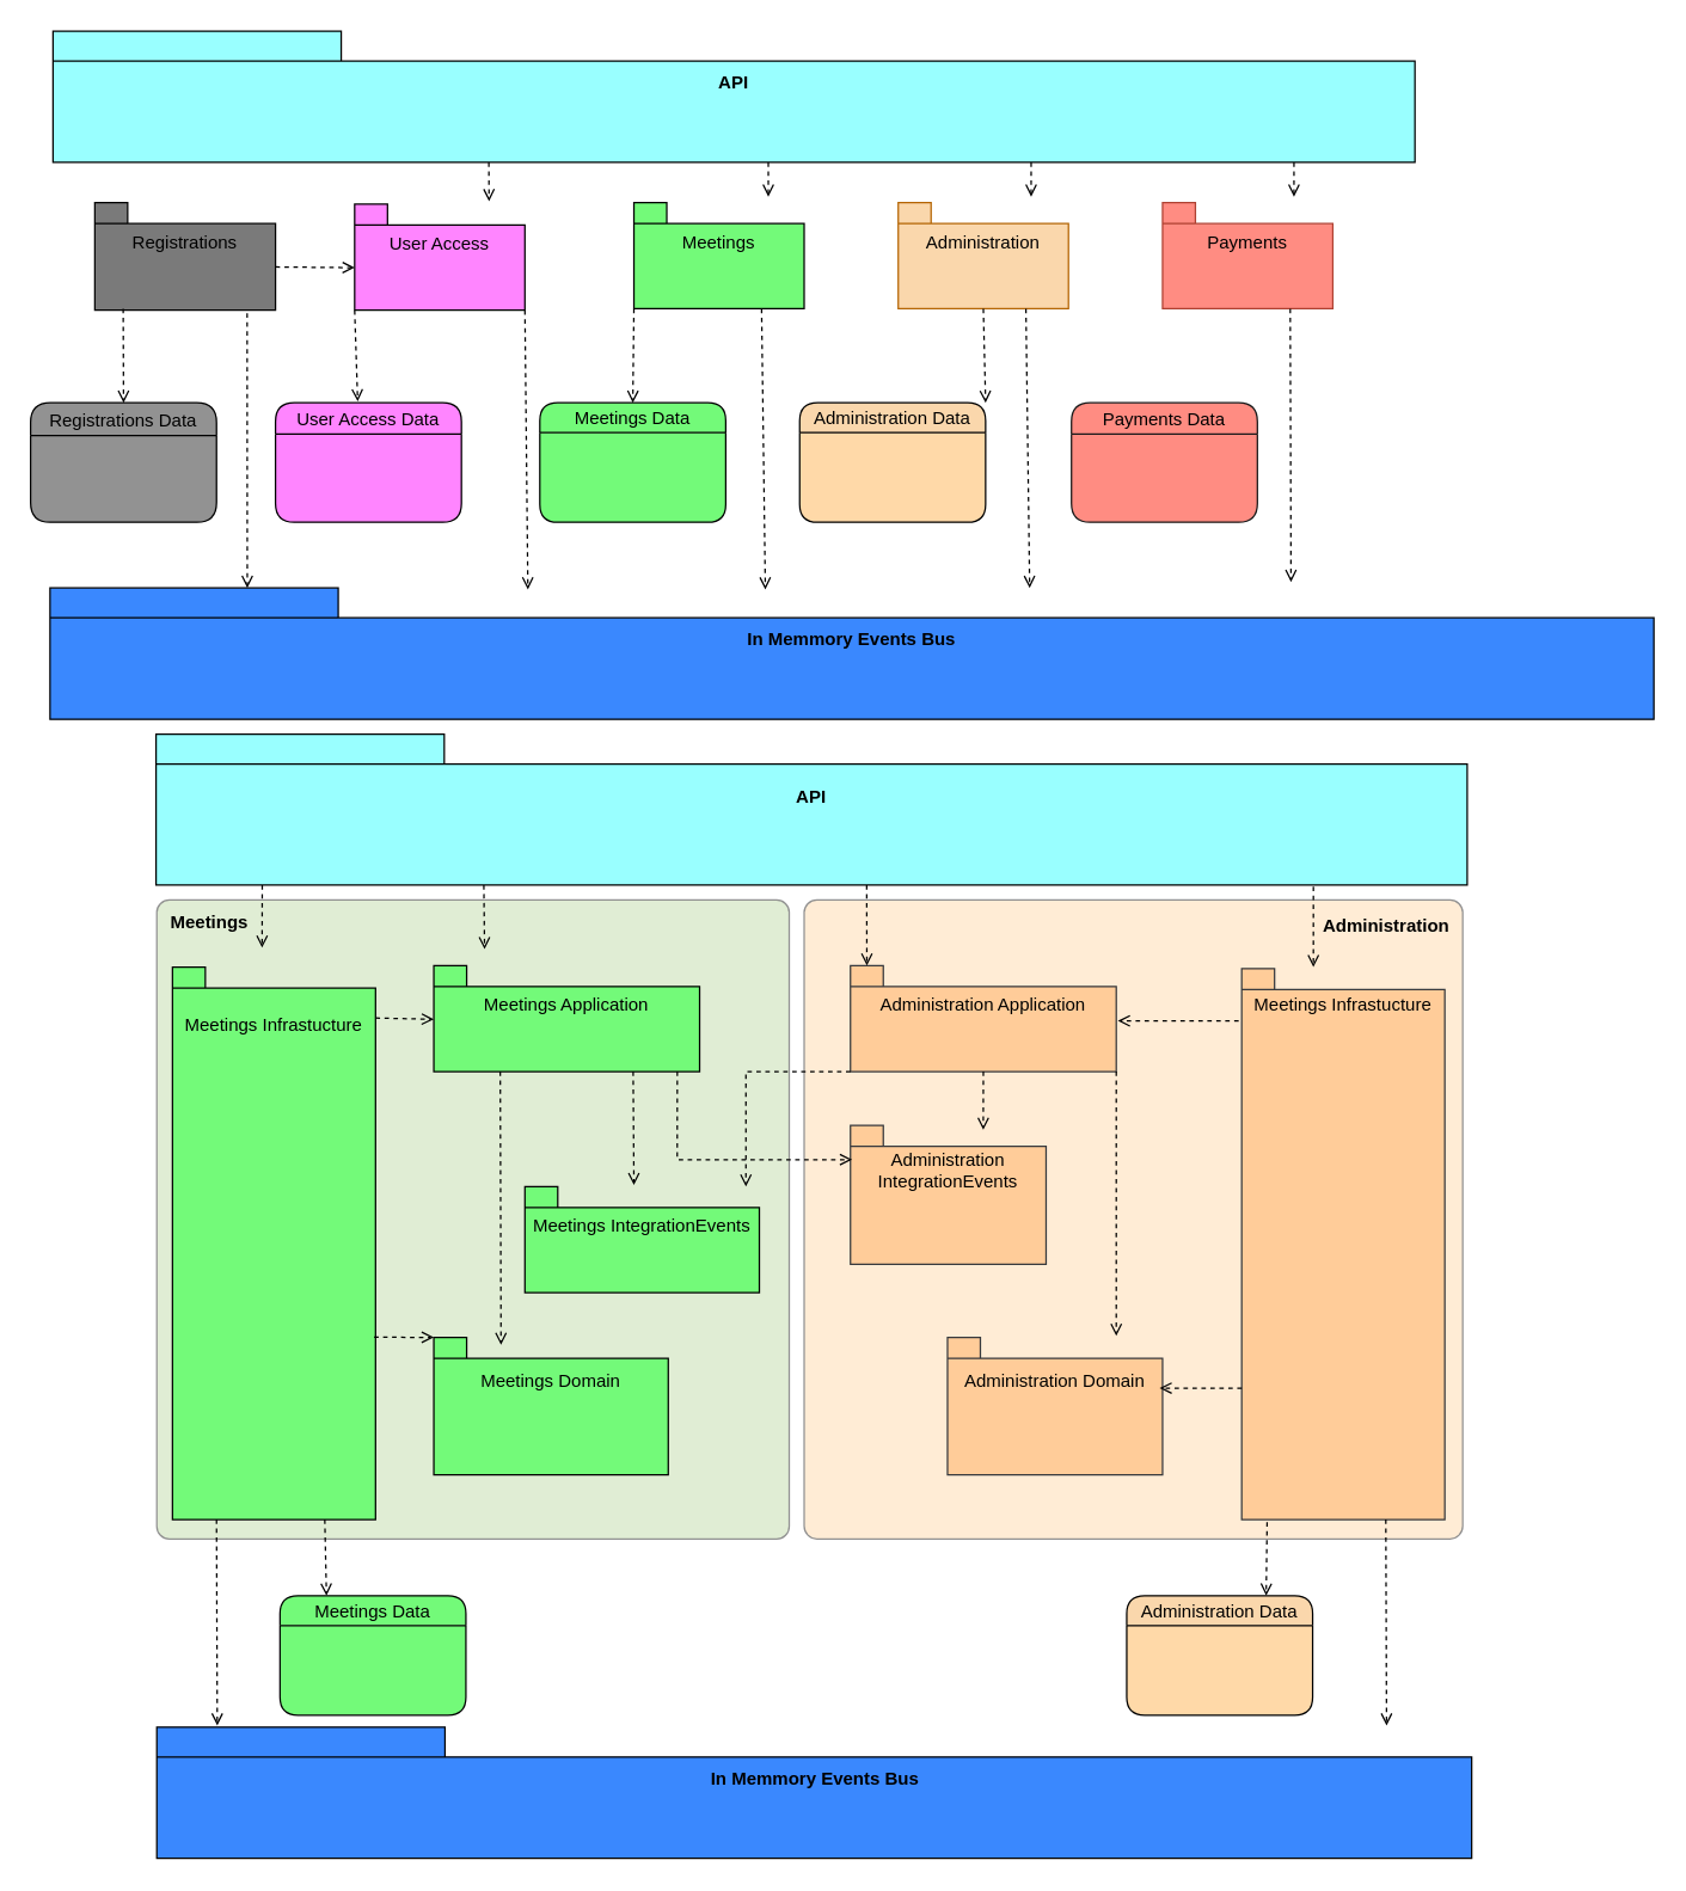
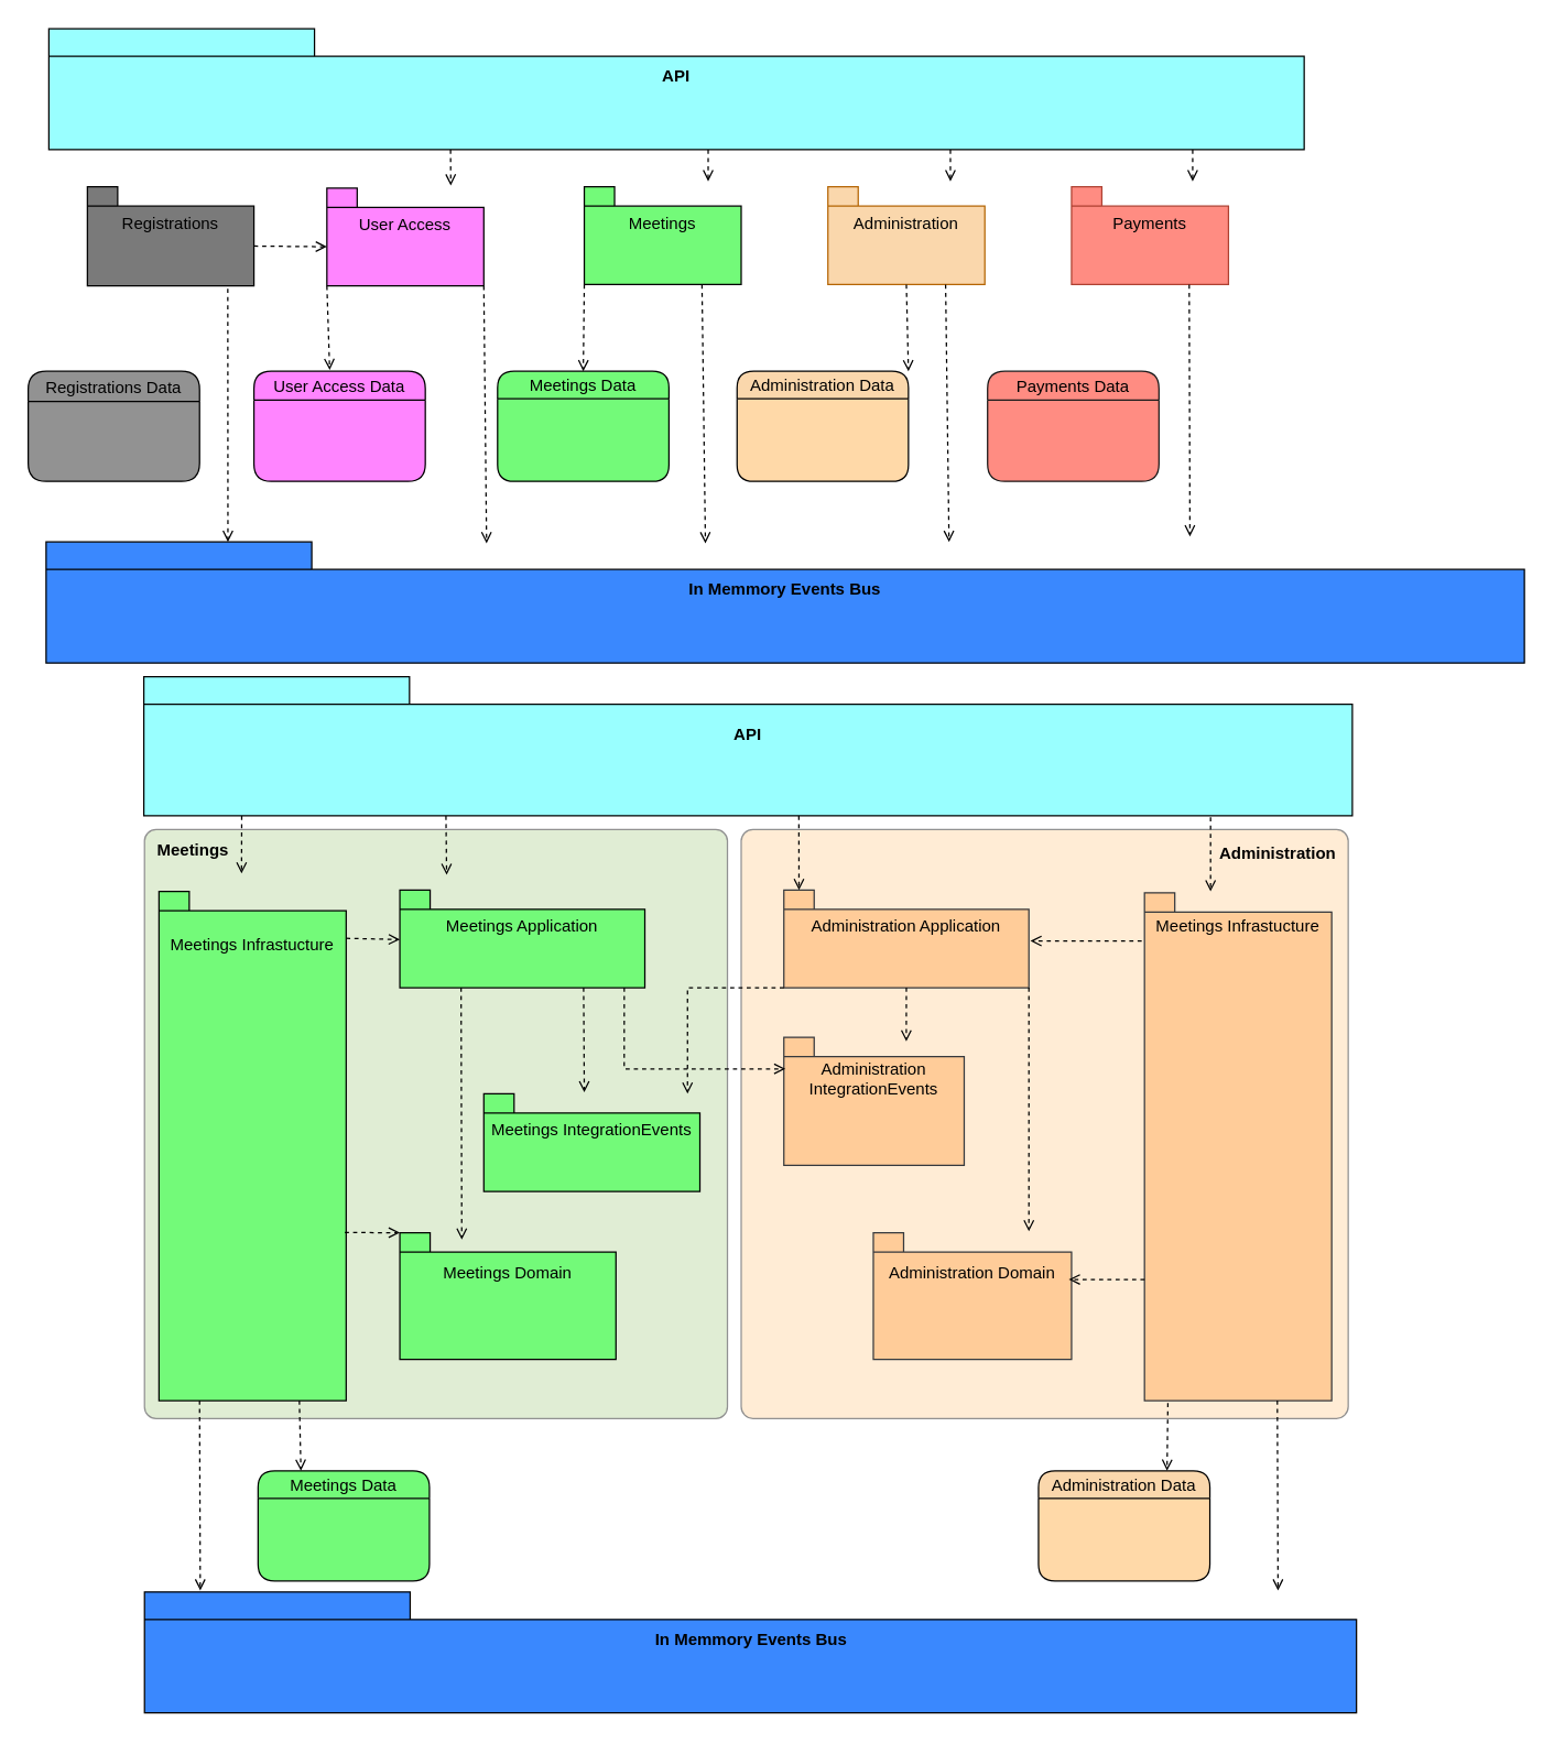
- <mxCell id="17" value="" style="endArrow=open;html=1;rounded=0;exitX=0.157;exitY=0.986;exitDx=0;exitDy=0;exitPerimeter=0;dashed=1;endFill=0;entryX=0.5;entryY=0;entryDx=0;entryDy=0;" edge="1" parent="1" source="3" target="8"><mxGeometry width="50" height="50" relative="1" as="geometry"><mxPoint x="82" y="213" as="sourcePoint" /><mxPoint x="82" y="239" as="targetPoint" /></mxGeometry></mxCell>
